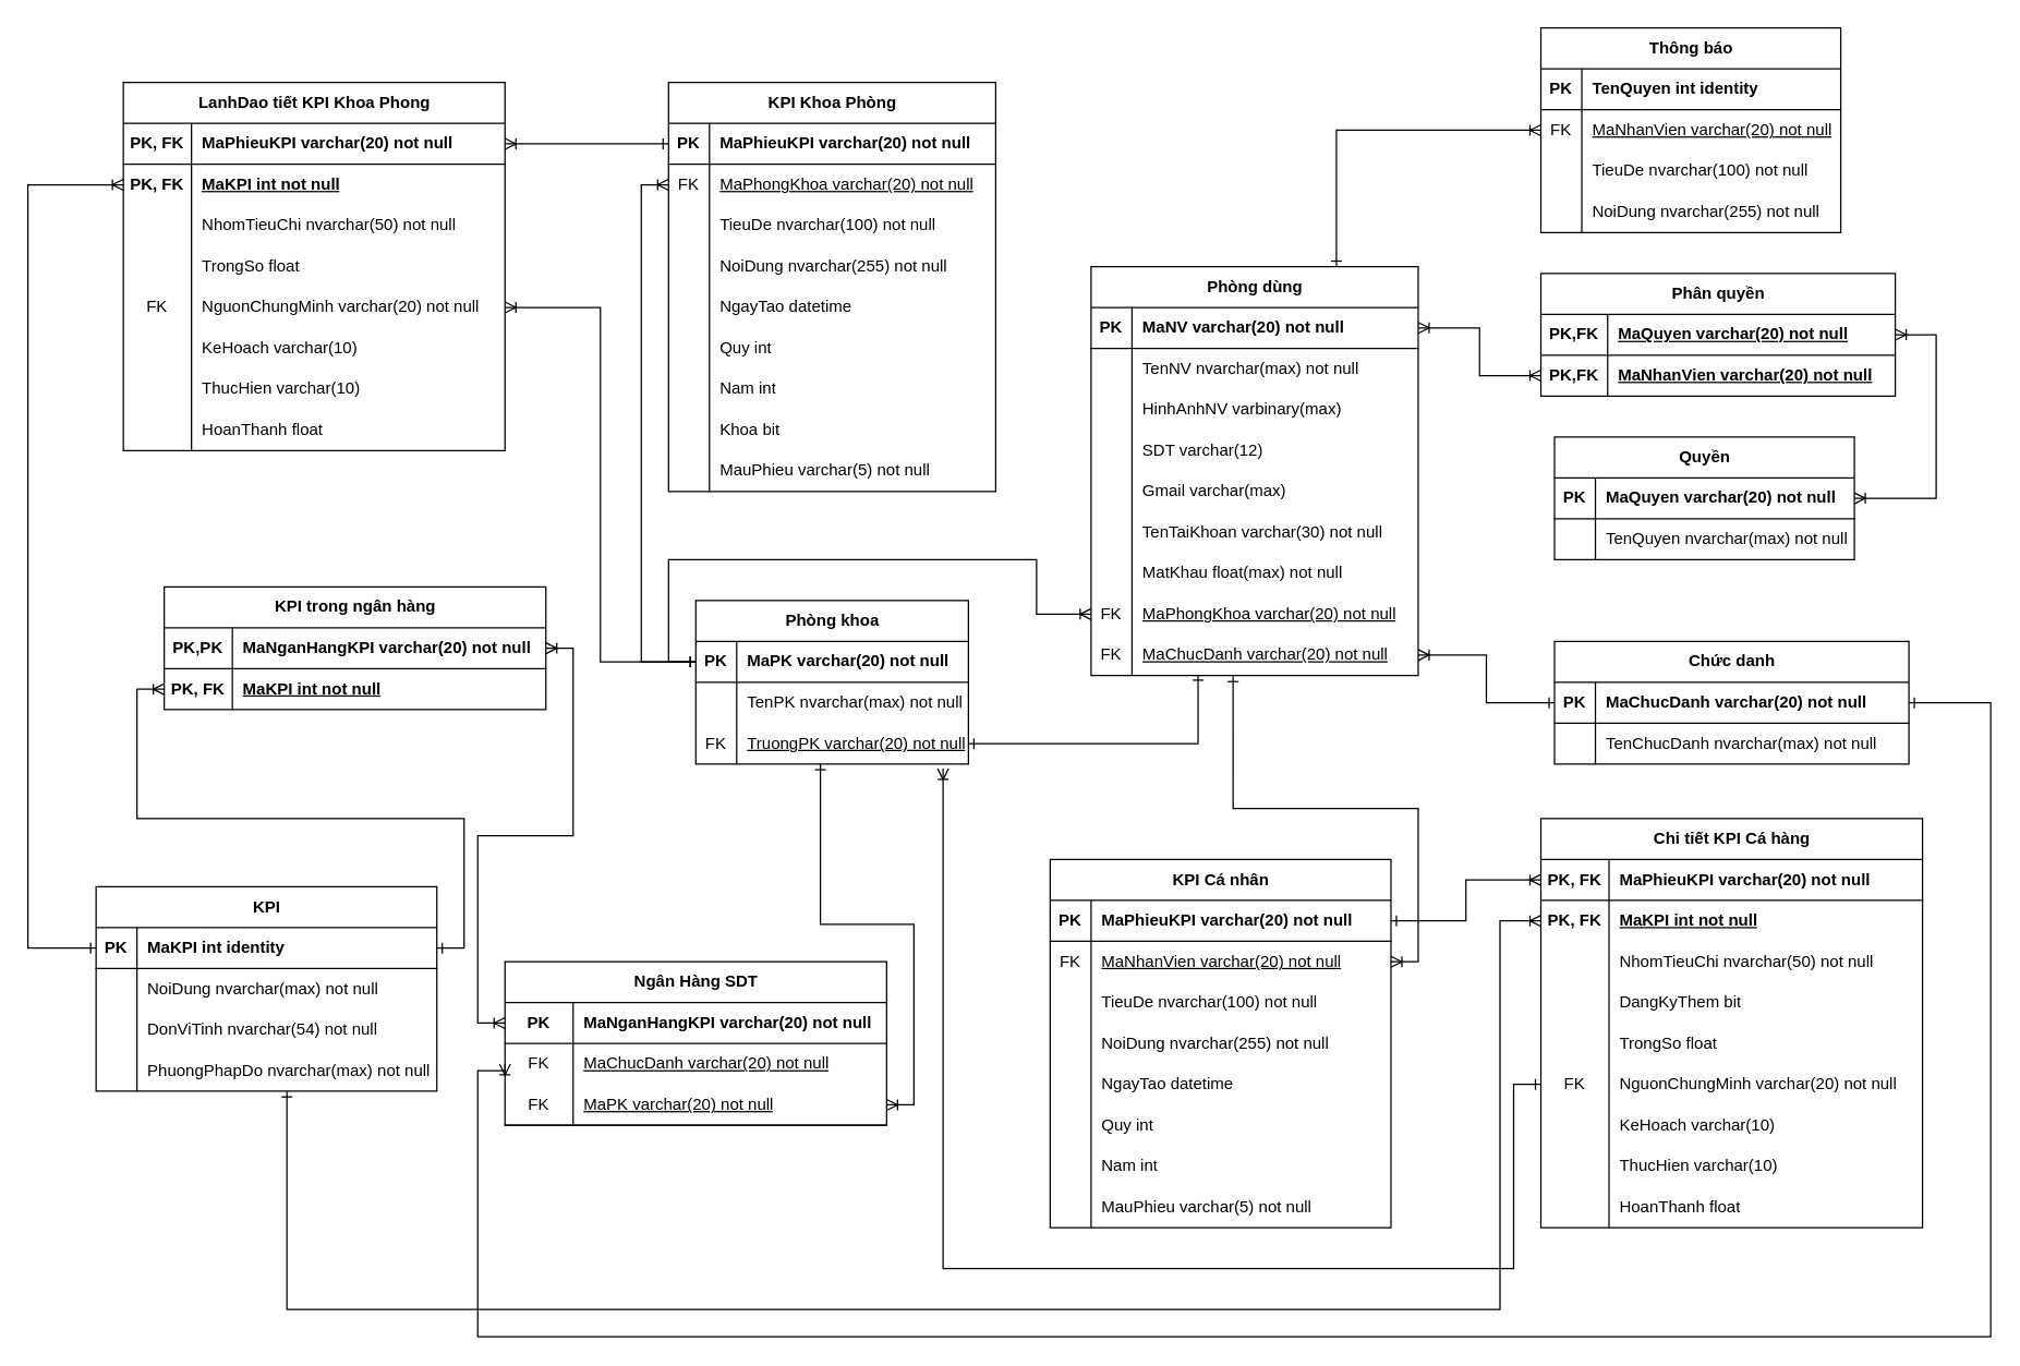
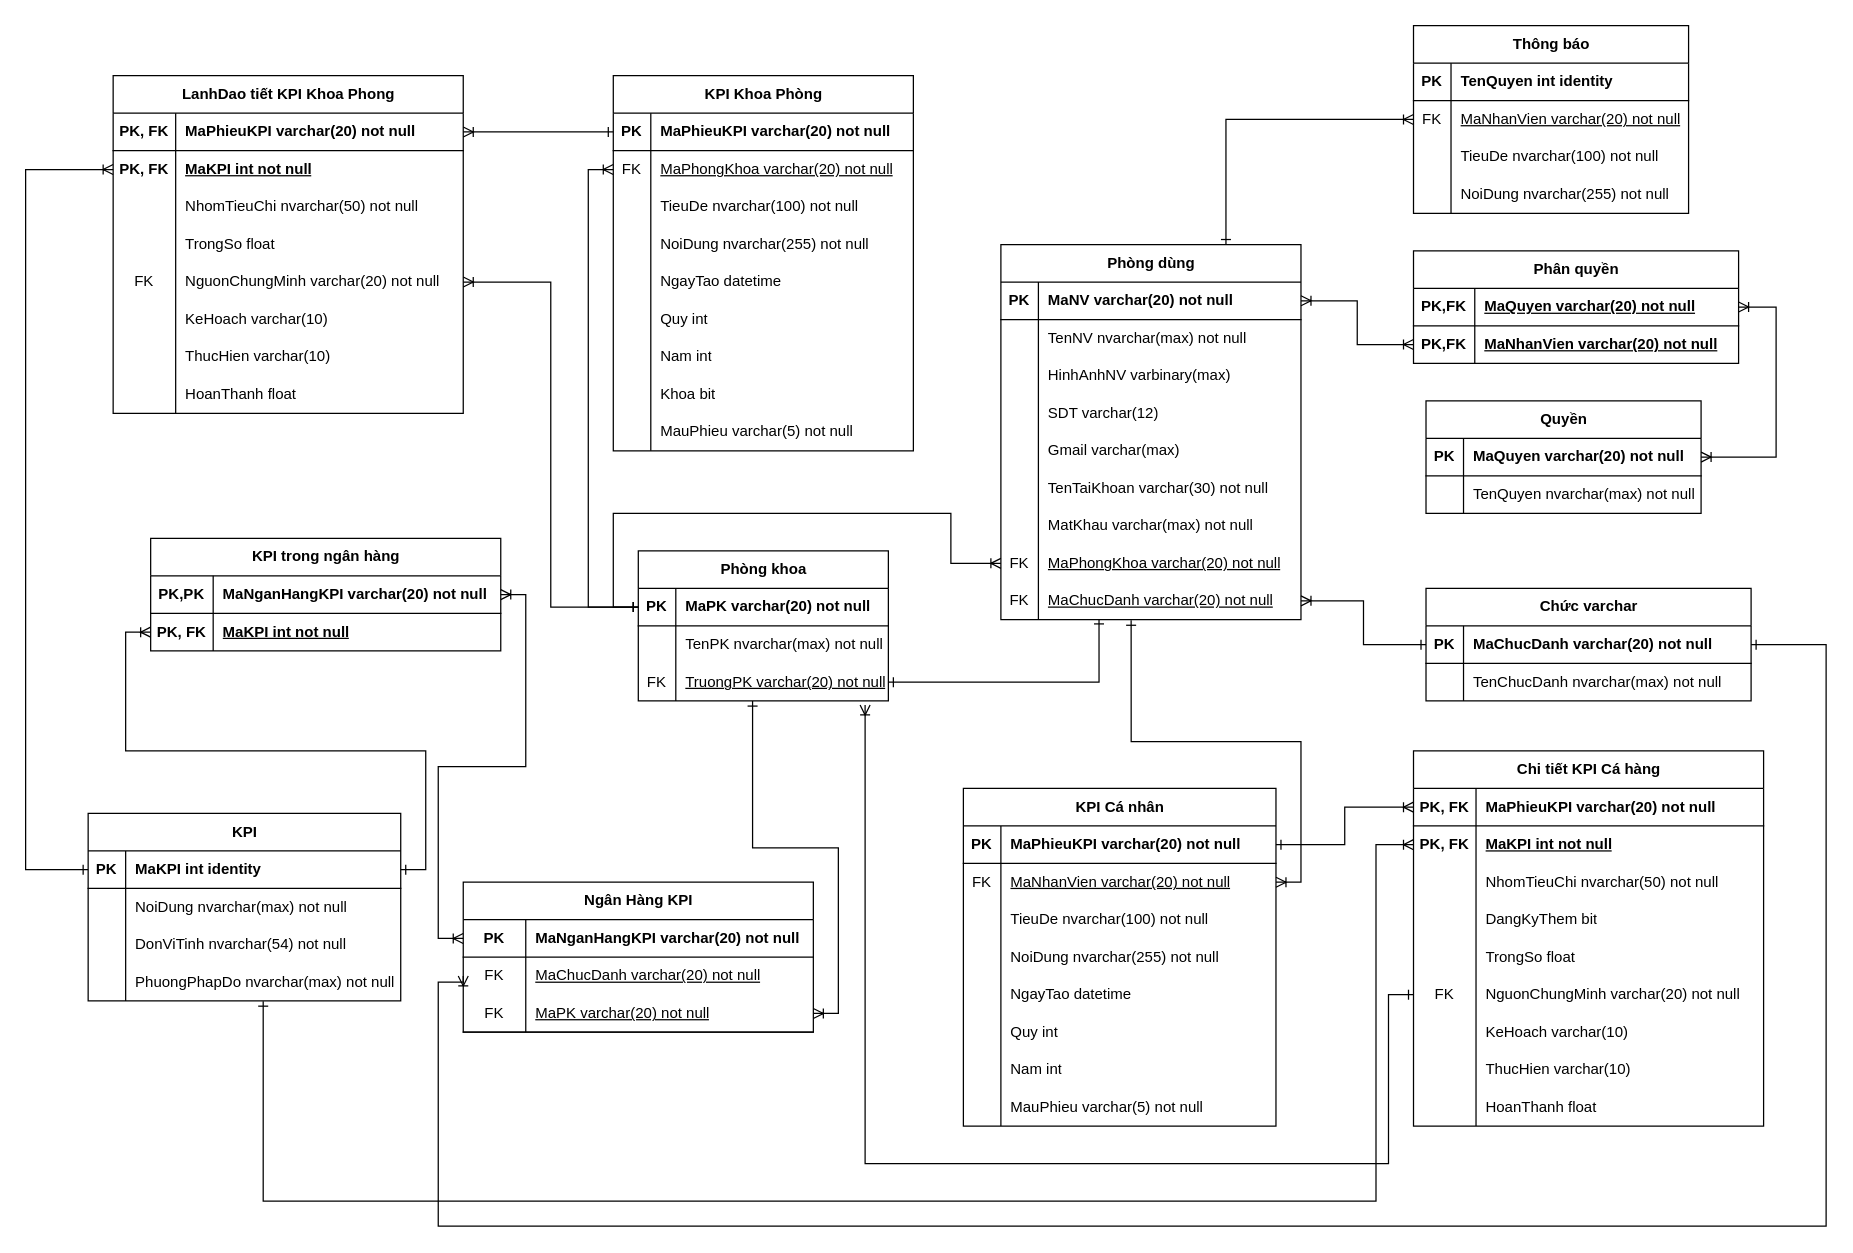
- <mxCell id="23" value="MatKhau float(max) not null" style="shape=partialRectangle;connectable=0;fillColor=none;top=0;left=0;bottom=0;right=0;align=left;spacingLeft=6;overflow=hidden;whiteSpace=wrap;html=1;" vertex="1" parent="21"><mxGeometry x="30" width="210" height="30" as="geometry"><mxRectangle width="210" height="30" as="alternateBounds" /></mxGeometry></mxCell>
+ <mxCell id="23" value="MatKhau varchar(max) not null" style="shape=partialRectangle;connectable=0;fillColor=none;top=0;left=0;bottom=0;right=0;align=left;spacingLeft=6;overflow=hidden;whiteSpace=wrap;html=1;" vertex="1" parent="21"><mxGeometry x="30" width="210" height="30" as="geometry"><mxRectangle width="210" height="30" as="alternateBounds" /></mxGeometry></mxCell>
- <mxCell id="40" value="Chức danh" style="shape=table;startSize=30;container=1;collapsible=1;childLayout=tableLayout;fixedRows=1;rowLines=0;fontStyle=1;align=center;resizeLast=1;html=1;" vertex="1" parent="1"><mxGeometry x="1140" y="470" width="260" height="90" as="geometry" /></mxCell>
+ <mxCell id="40" value="Chức varchar" style="shape=table;startSize=30;container=1;collapsible=1;childLayout=tableLayout;fixedRows=1;rowLines=0;fontStyle=1;align=center;resizeLast=1;html=1;" vertex="1" parent="1"><mxGeometry x="1140" y="470" width="260" height="90" as="geometry" /></mxCell>
- <mxCell id="127" value="Ngân Hàng SDT" style="shape=table;startSize=30;container=1;collapsible=1;childLayout=tableLayout;fixedRows=1;rowLines=0;fontStyle=1;align=center;resizeLast=1;html=1;" vertex="1" parent="1"><mxGeometry x="370" y="705" width="280" height="120" as="geometry" /></mxCell>
+ <mxCell id="127" value="Ngân Hàng KPI" style="shape=table;startSize=30;container=1;collapsible=1;childLayout=tableLayout;fixedRows=1;rowLines=0;fontStyle=1;align=center;resizeLast=1;html=1;" vertex="1" parent="1"><mxGeometry x="370" y="705" width="280" height="120" as="geometry" /></mxCell>
